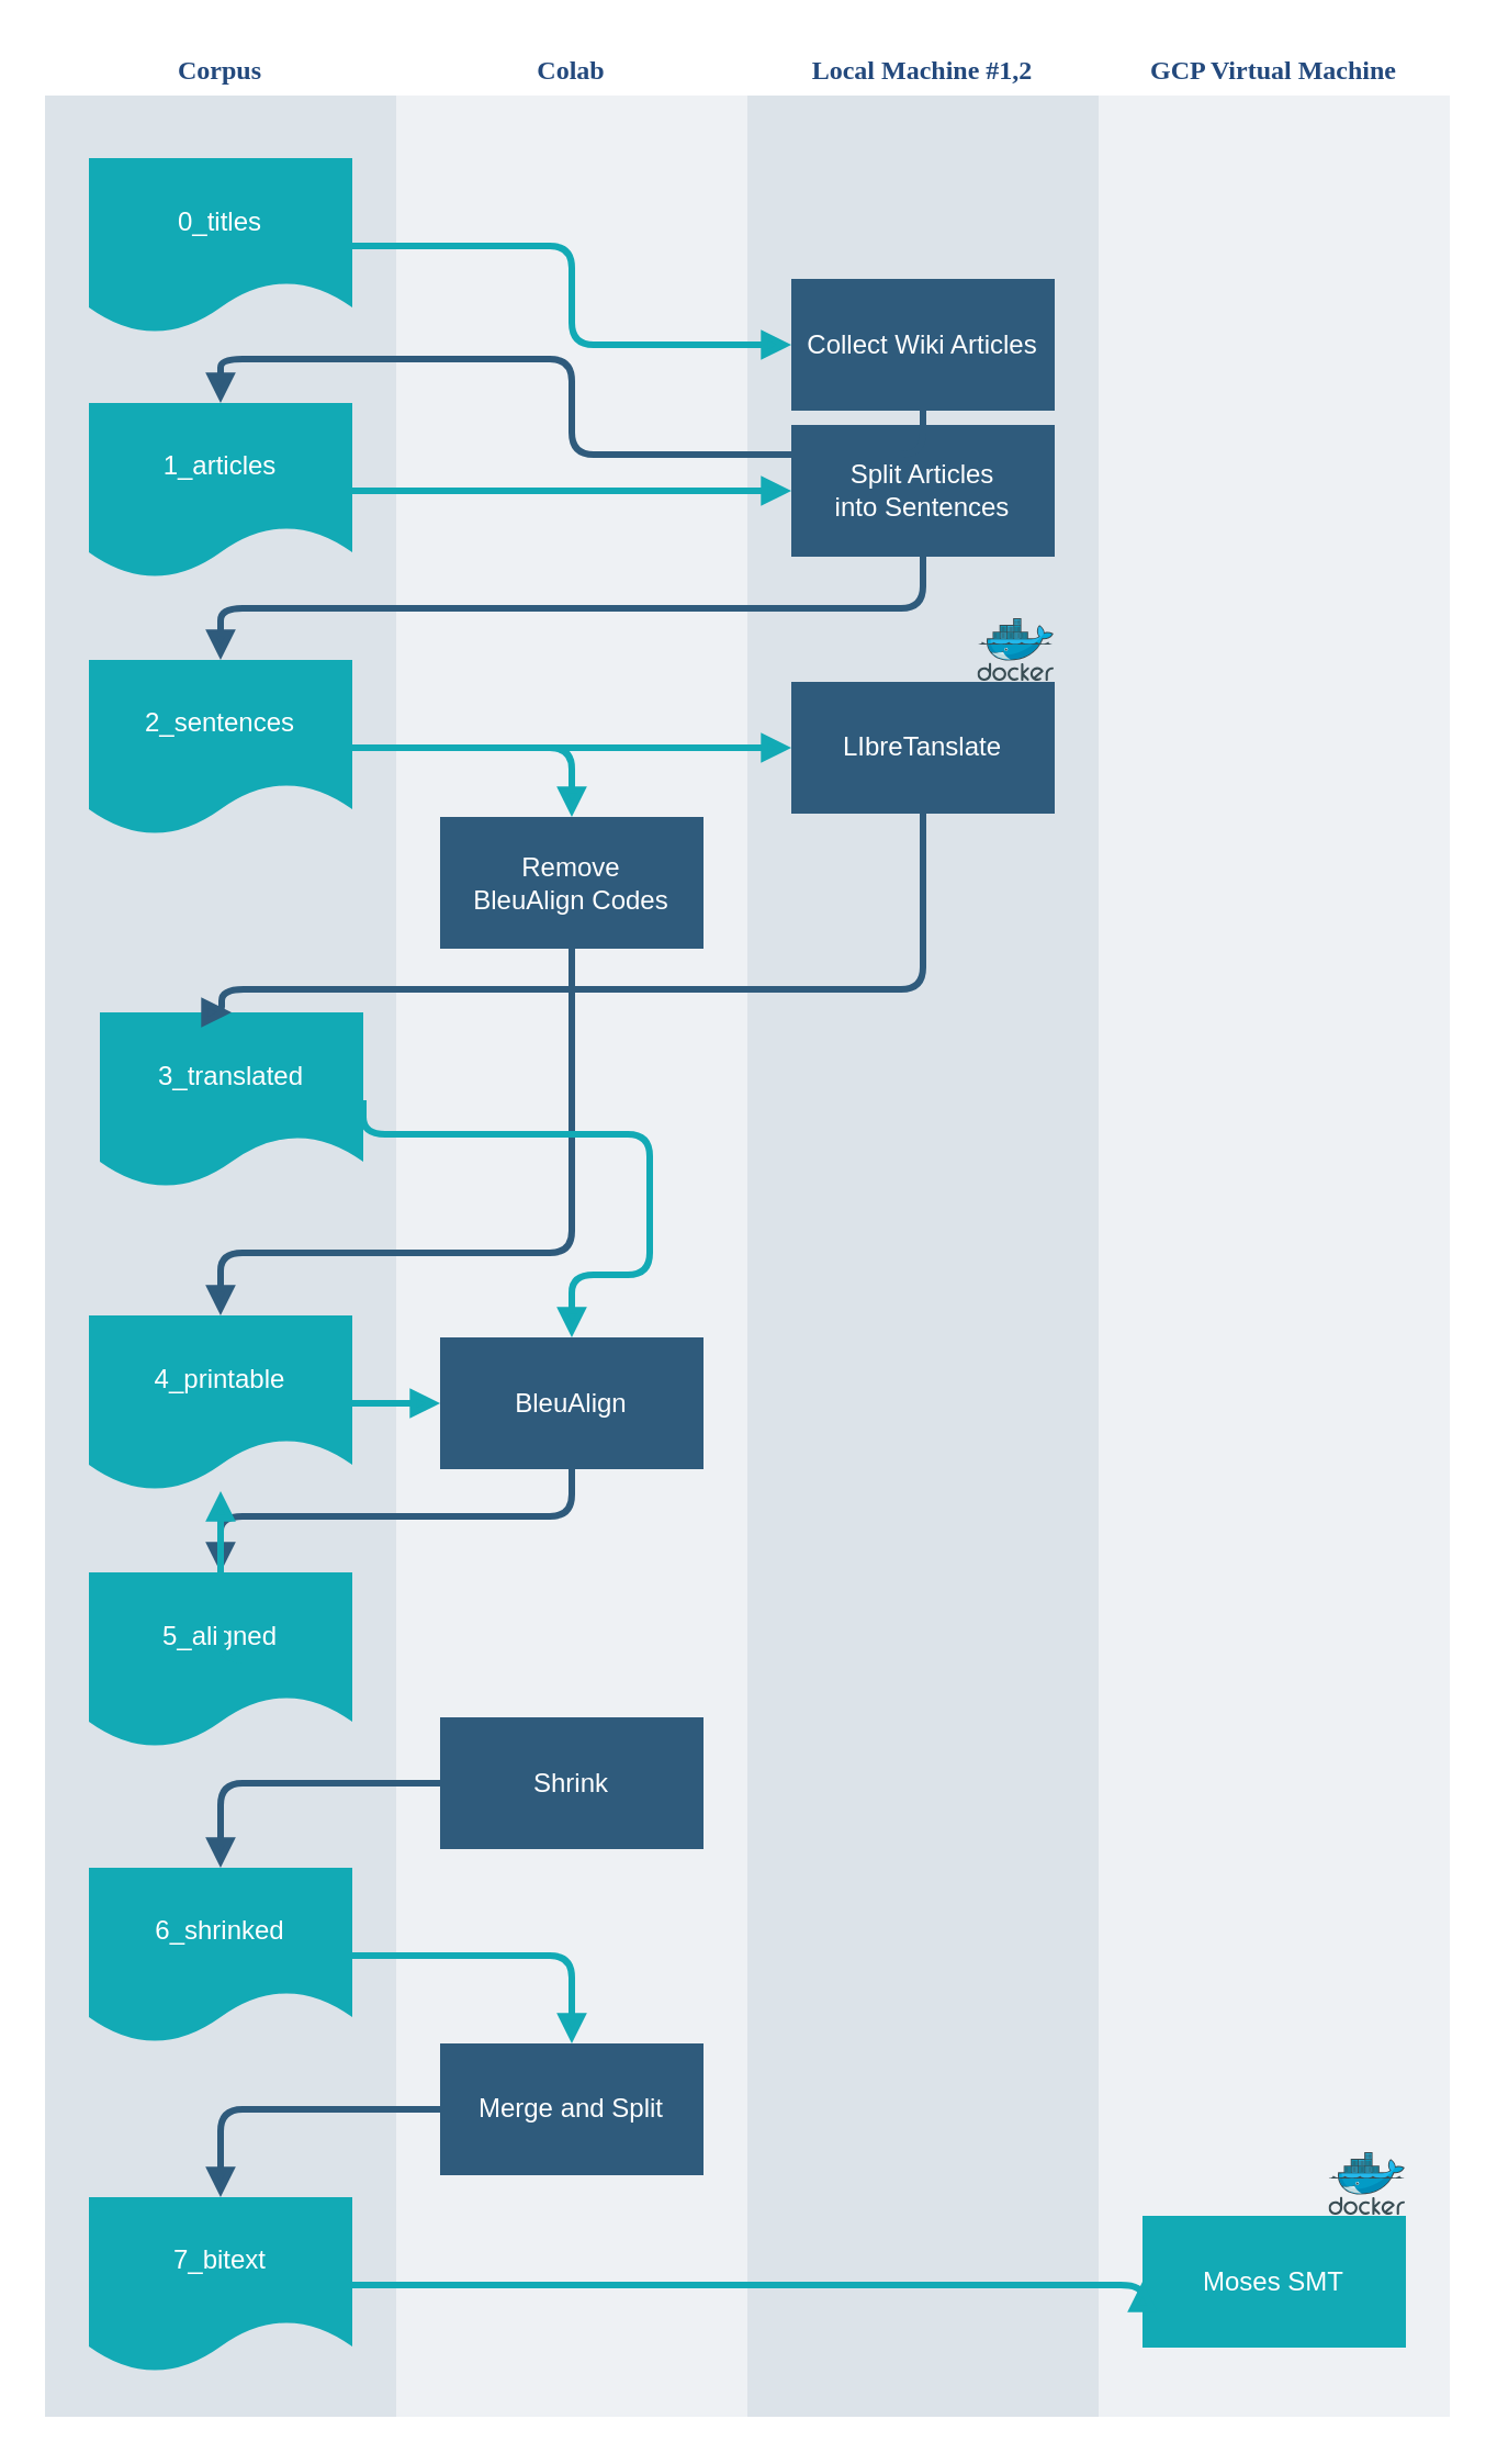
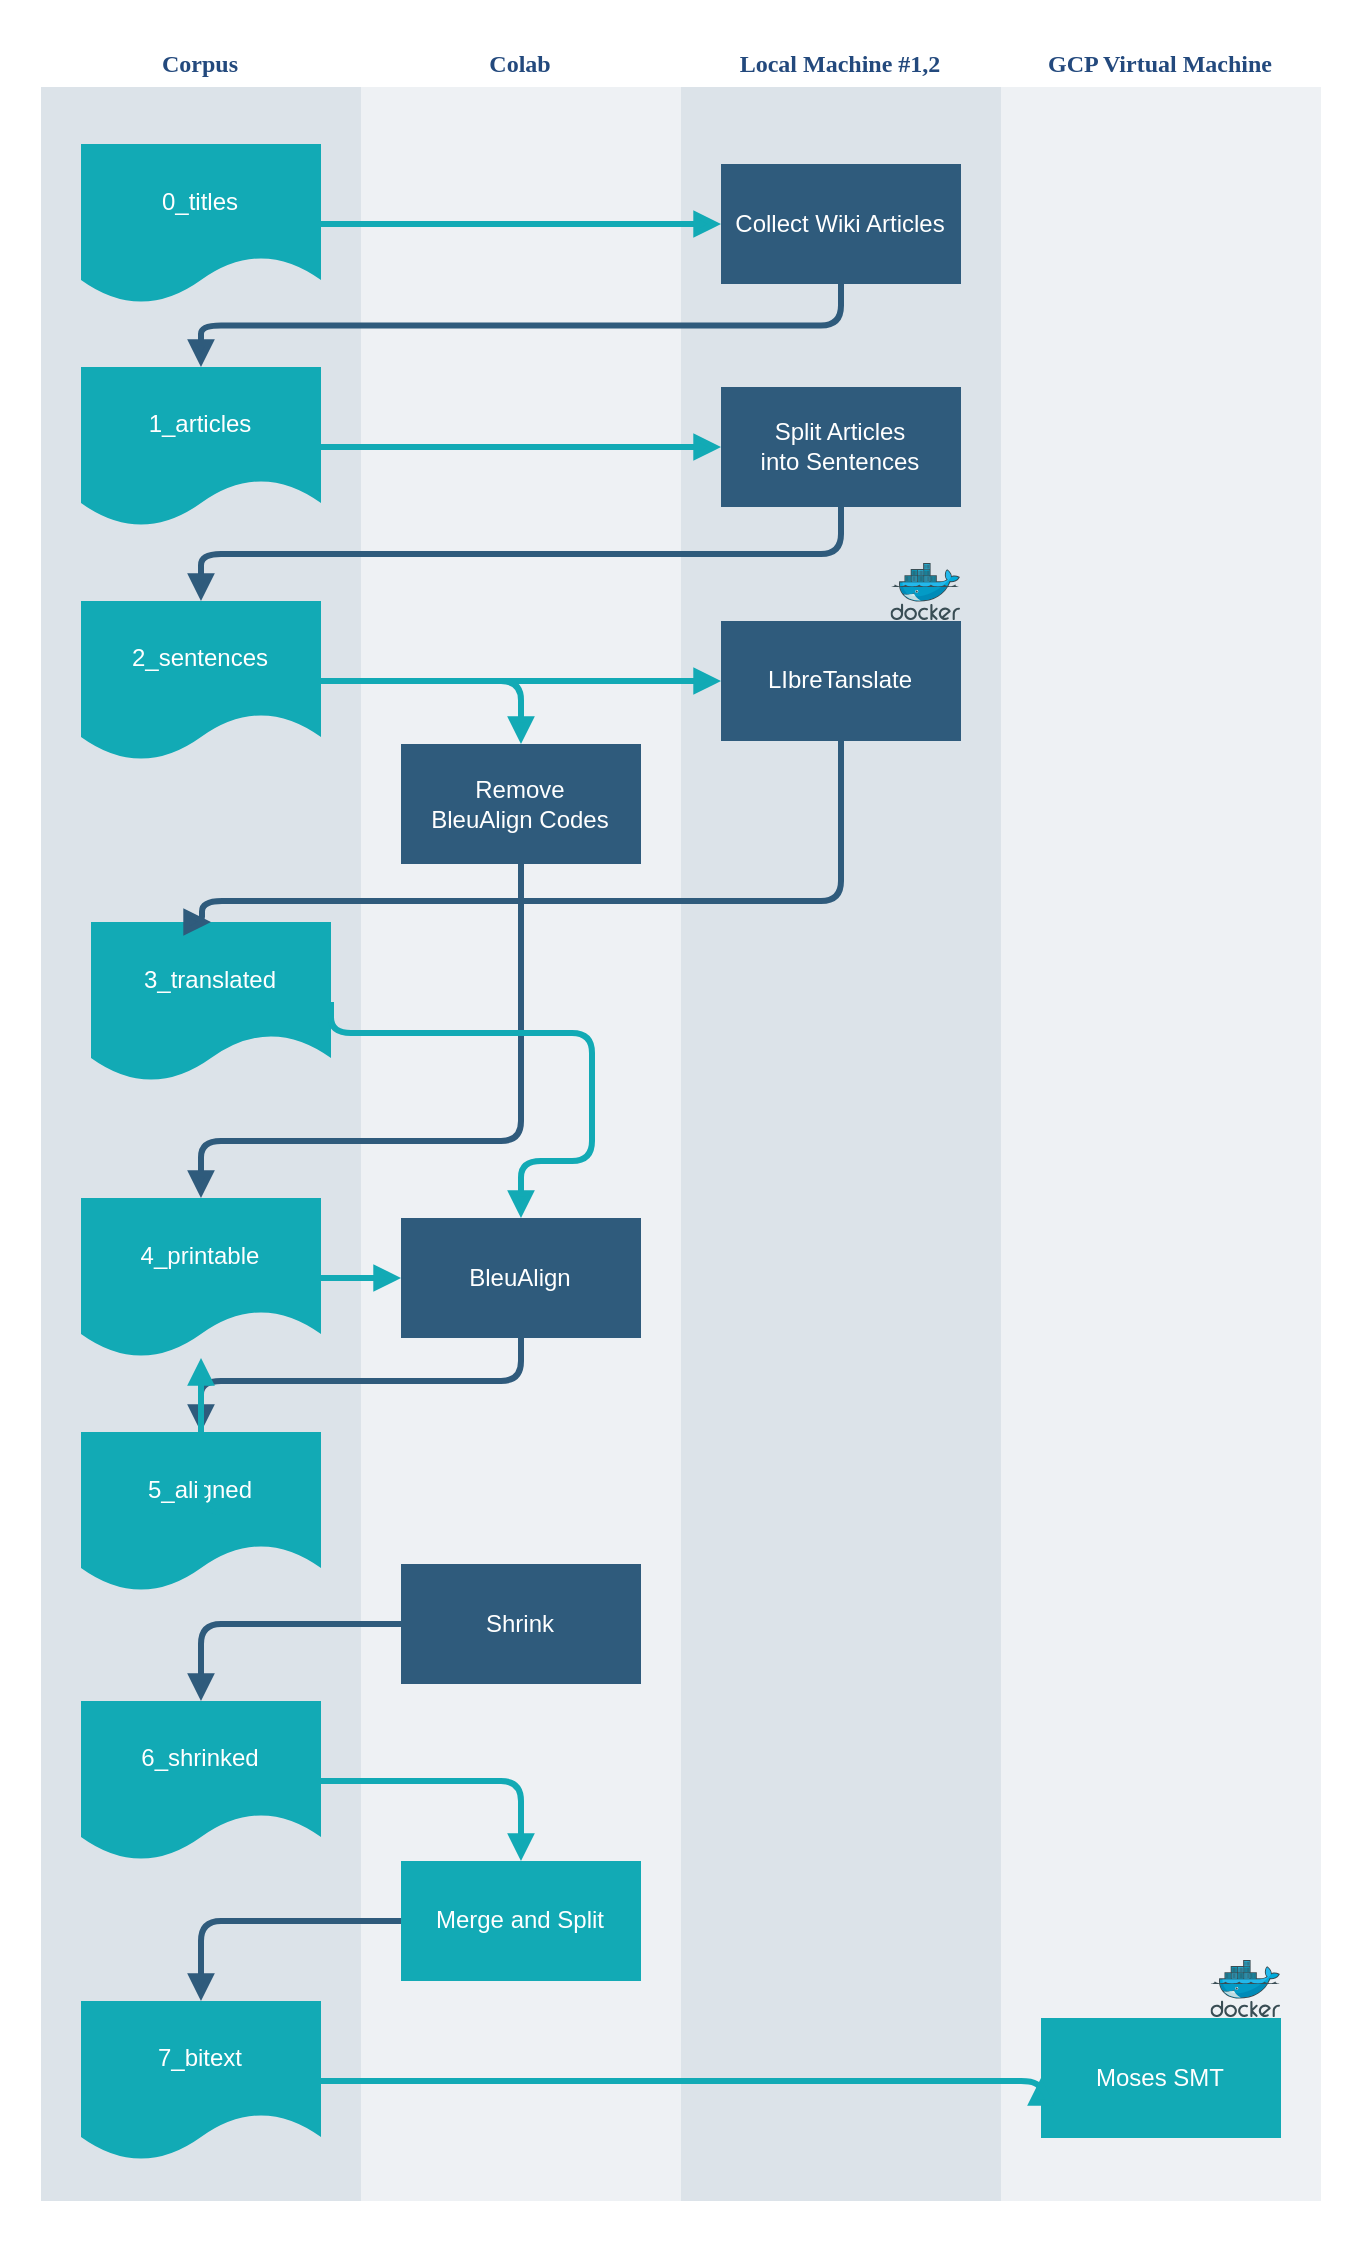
- <mxCell id="18" value="Collect Wiki Articles" style="whiteSpace=wrap;shadow=0;fontColor=#FFFFFF;fontFamily=Helvetica;fontStyle=0;html=1;fontSize=12;plain-purple;strokeColor=none;fillColor=#2f5b7c;gradientColor=none;spacing=6;verticalAlign=middle;" vertex="1" parent="17"><mxGeometry x="20" y="106.5" width="120" height="60" as="geometry" /></mxCell>
+ <mxCell id="18" value="Collect Wiki Articles" style="whiteSpace=wrap;shadow=0;fontColor=#FFFFFF;fontFamily=Helvetica;fontStyle=0;html=1;fontSize=12;plain-purple;strokeColor=none;fillColor=#2f5b7c;gradientColor=none;spacing=6;verticalAlign=middle;" vertex="1" parent="17"><mxGeometry x="20" y="61.5" width="120" height="60" as="geometry" /></mxCell>
- <mxCell id="16" value="Merge and Split" style="whiteSpace=wrap;strokeColor=none;fillColor=#2f5b7c;shadow=0;fontColor=#FFFFFF;fontFamily=Helvetica;fontStyle=0;html=1;fontSize=12;spacing=6;verticalAlign=middle;" vertex="1" parent="12"><mxGeometry x="20" y="910" width="120" height="60" as="geometry" /></mxCell>
+ <mxCell id="16" value="Merge and Split" style="whiteSpace=wrap;strokeColor=none;fillColor=#12aab5;shadow=0;fontColor=#FFFFFF;fontFamily=Helvetica;fontStyle=0;html=1;fontSize=12;spacing=6;verticalAlign=middle;" vertex="1" parent="12"><mxGeometry x="20" y="910" width="120" height="60" as="geometry" /></mxCell>
